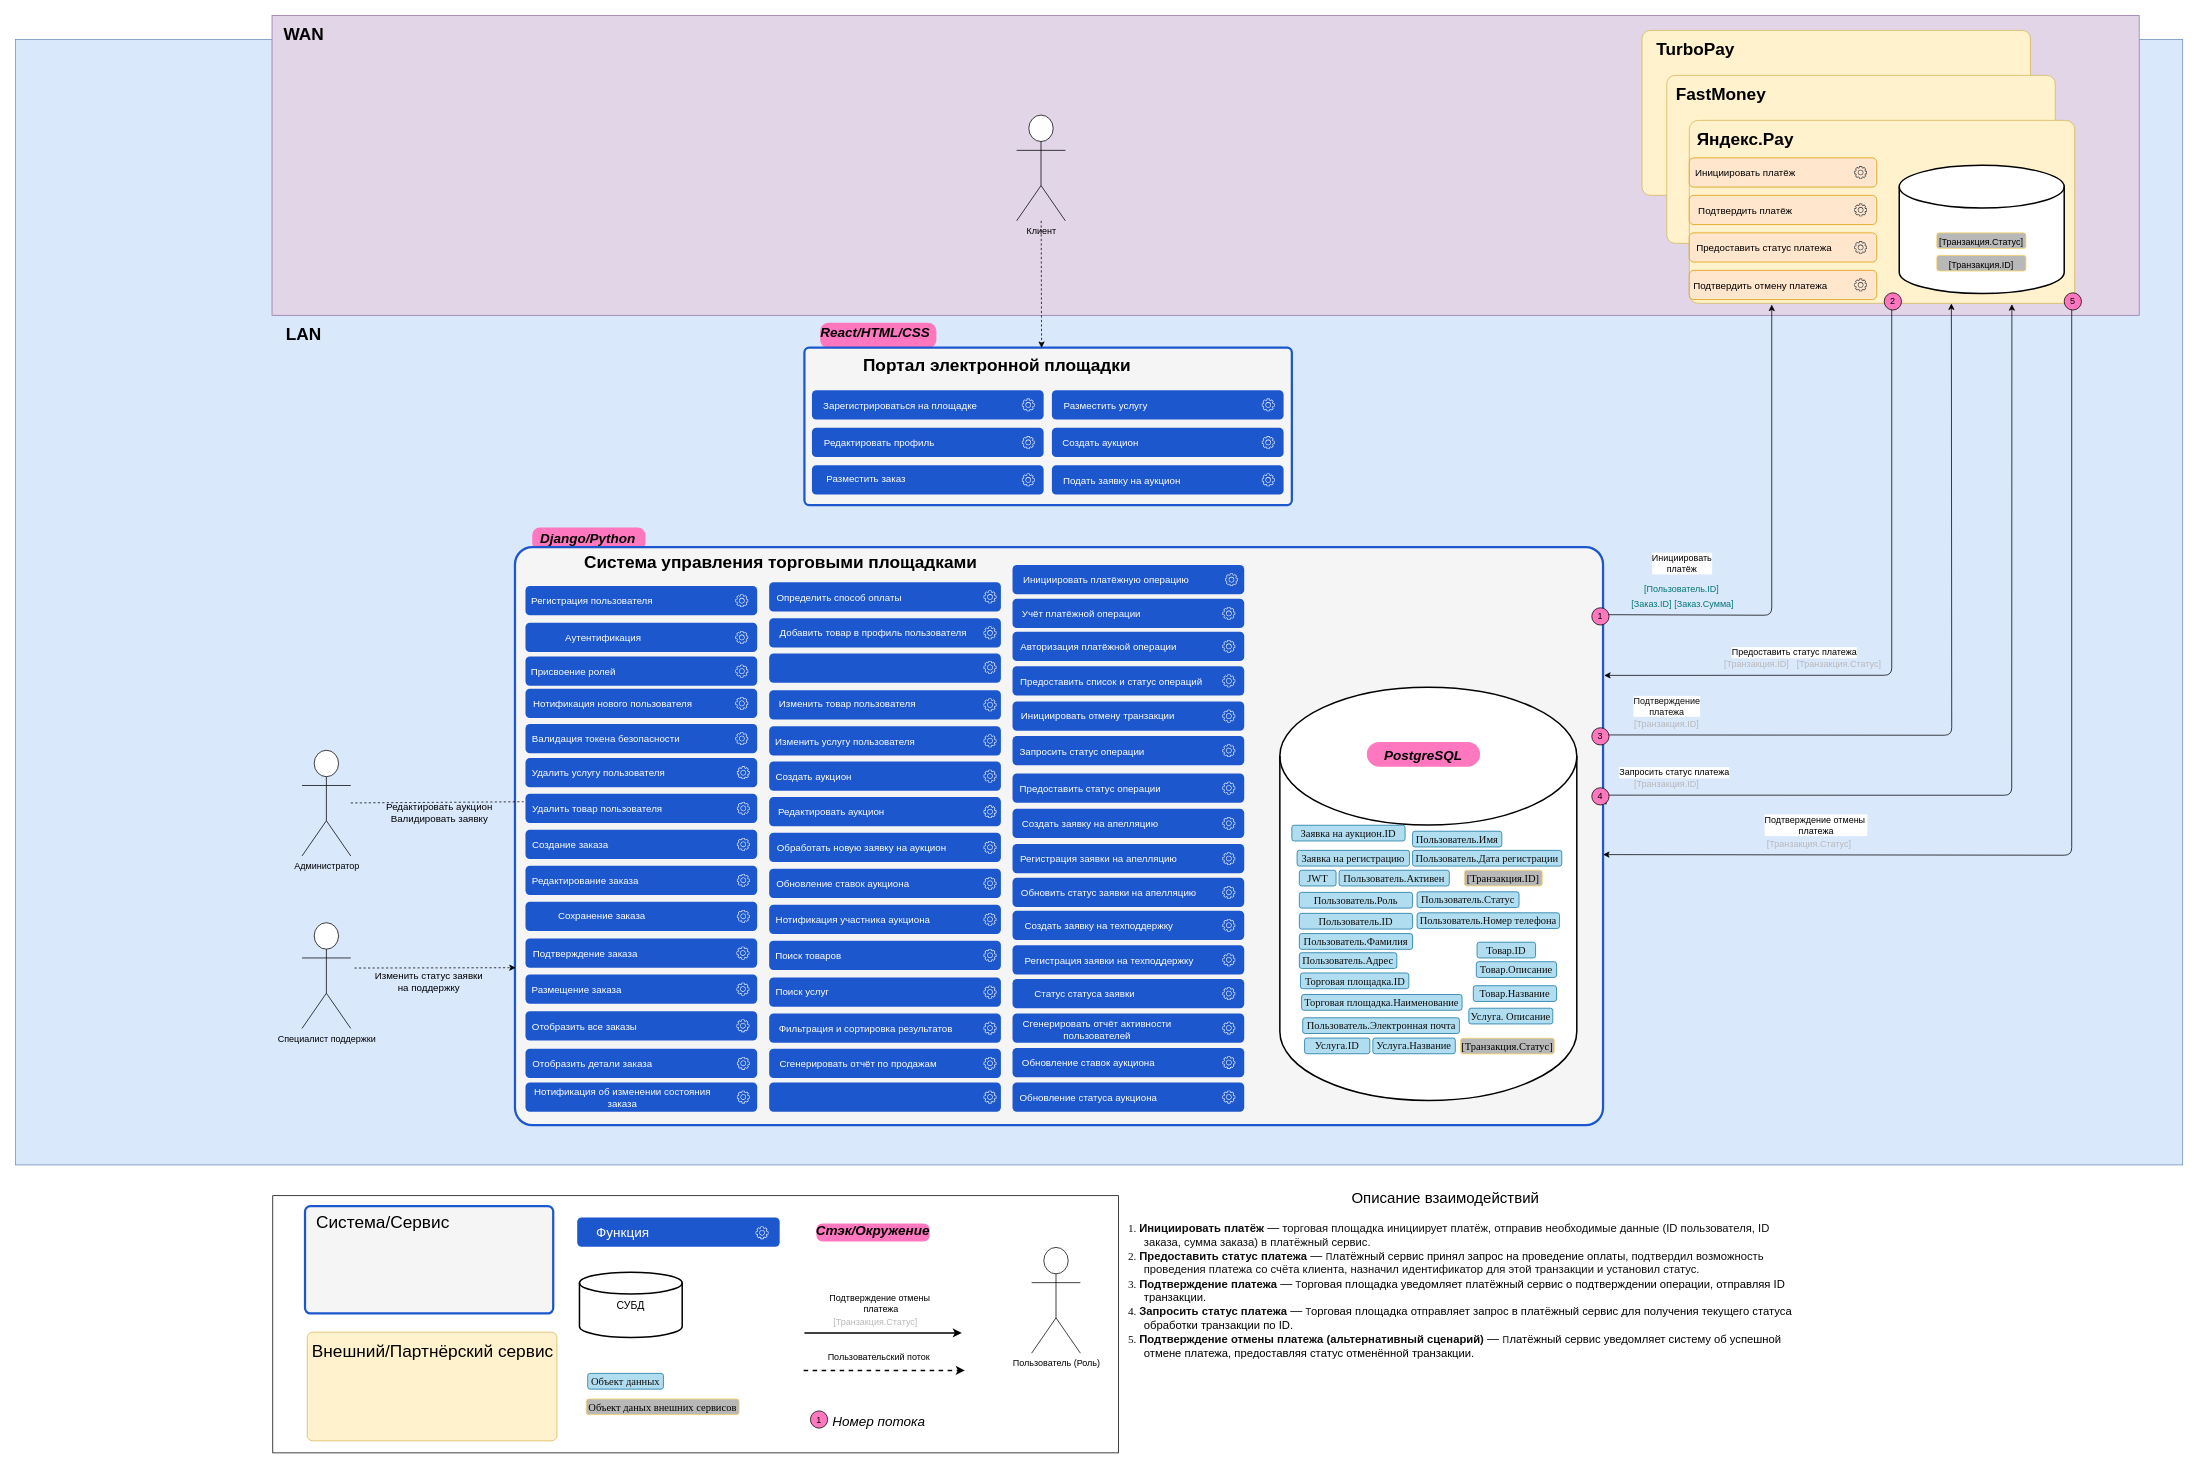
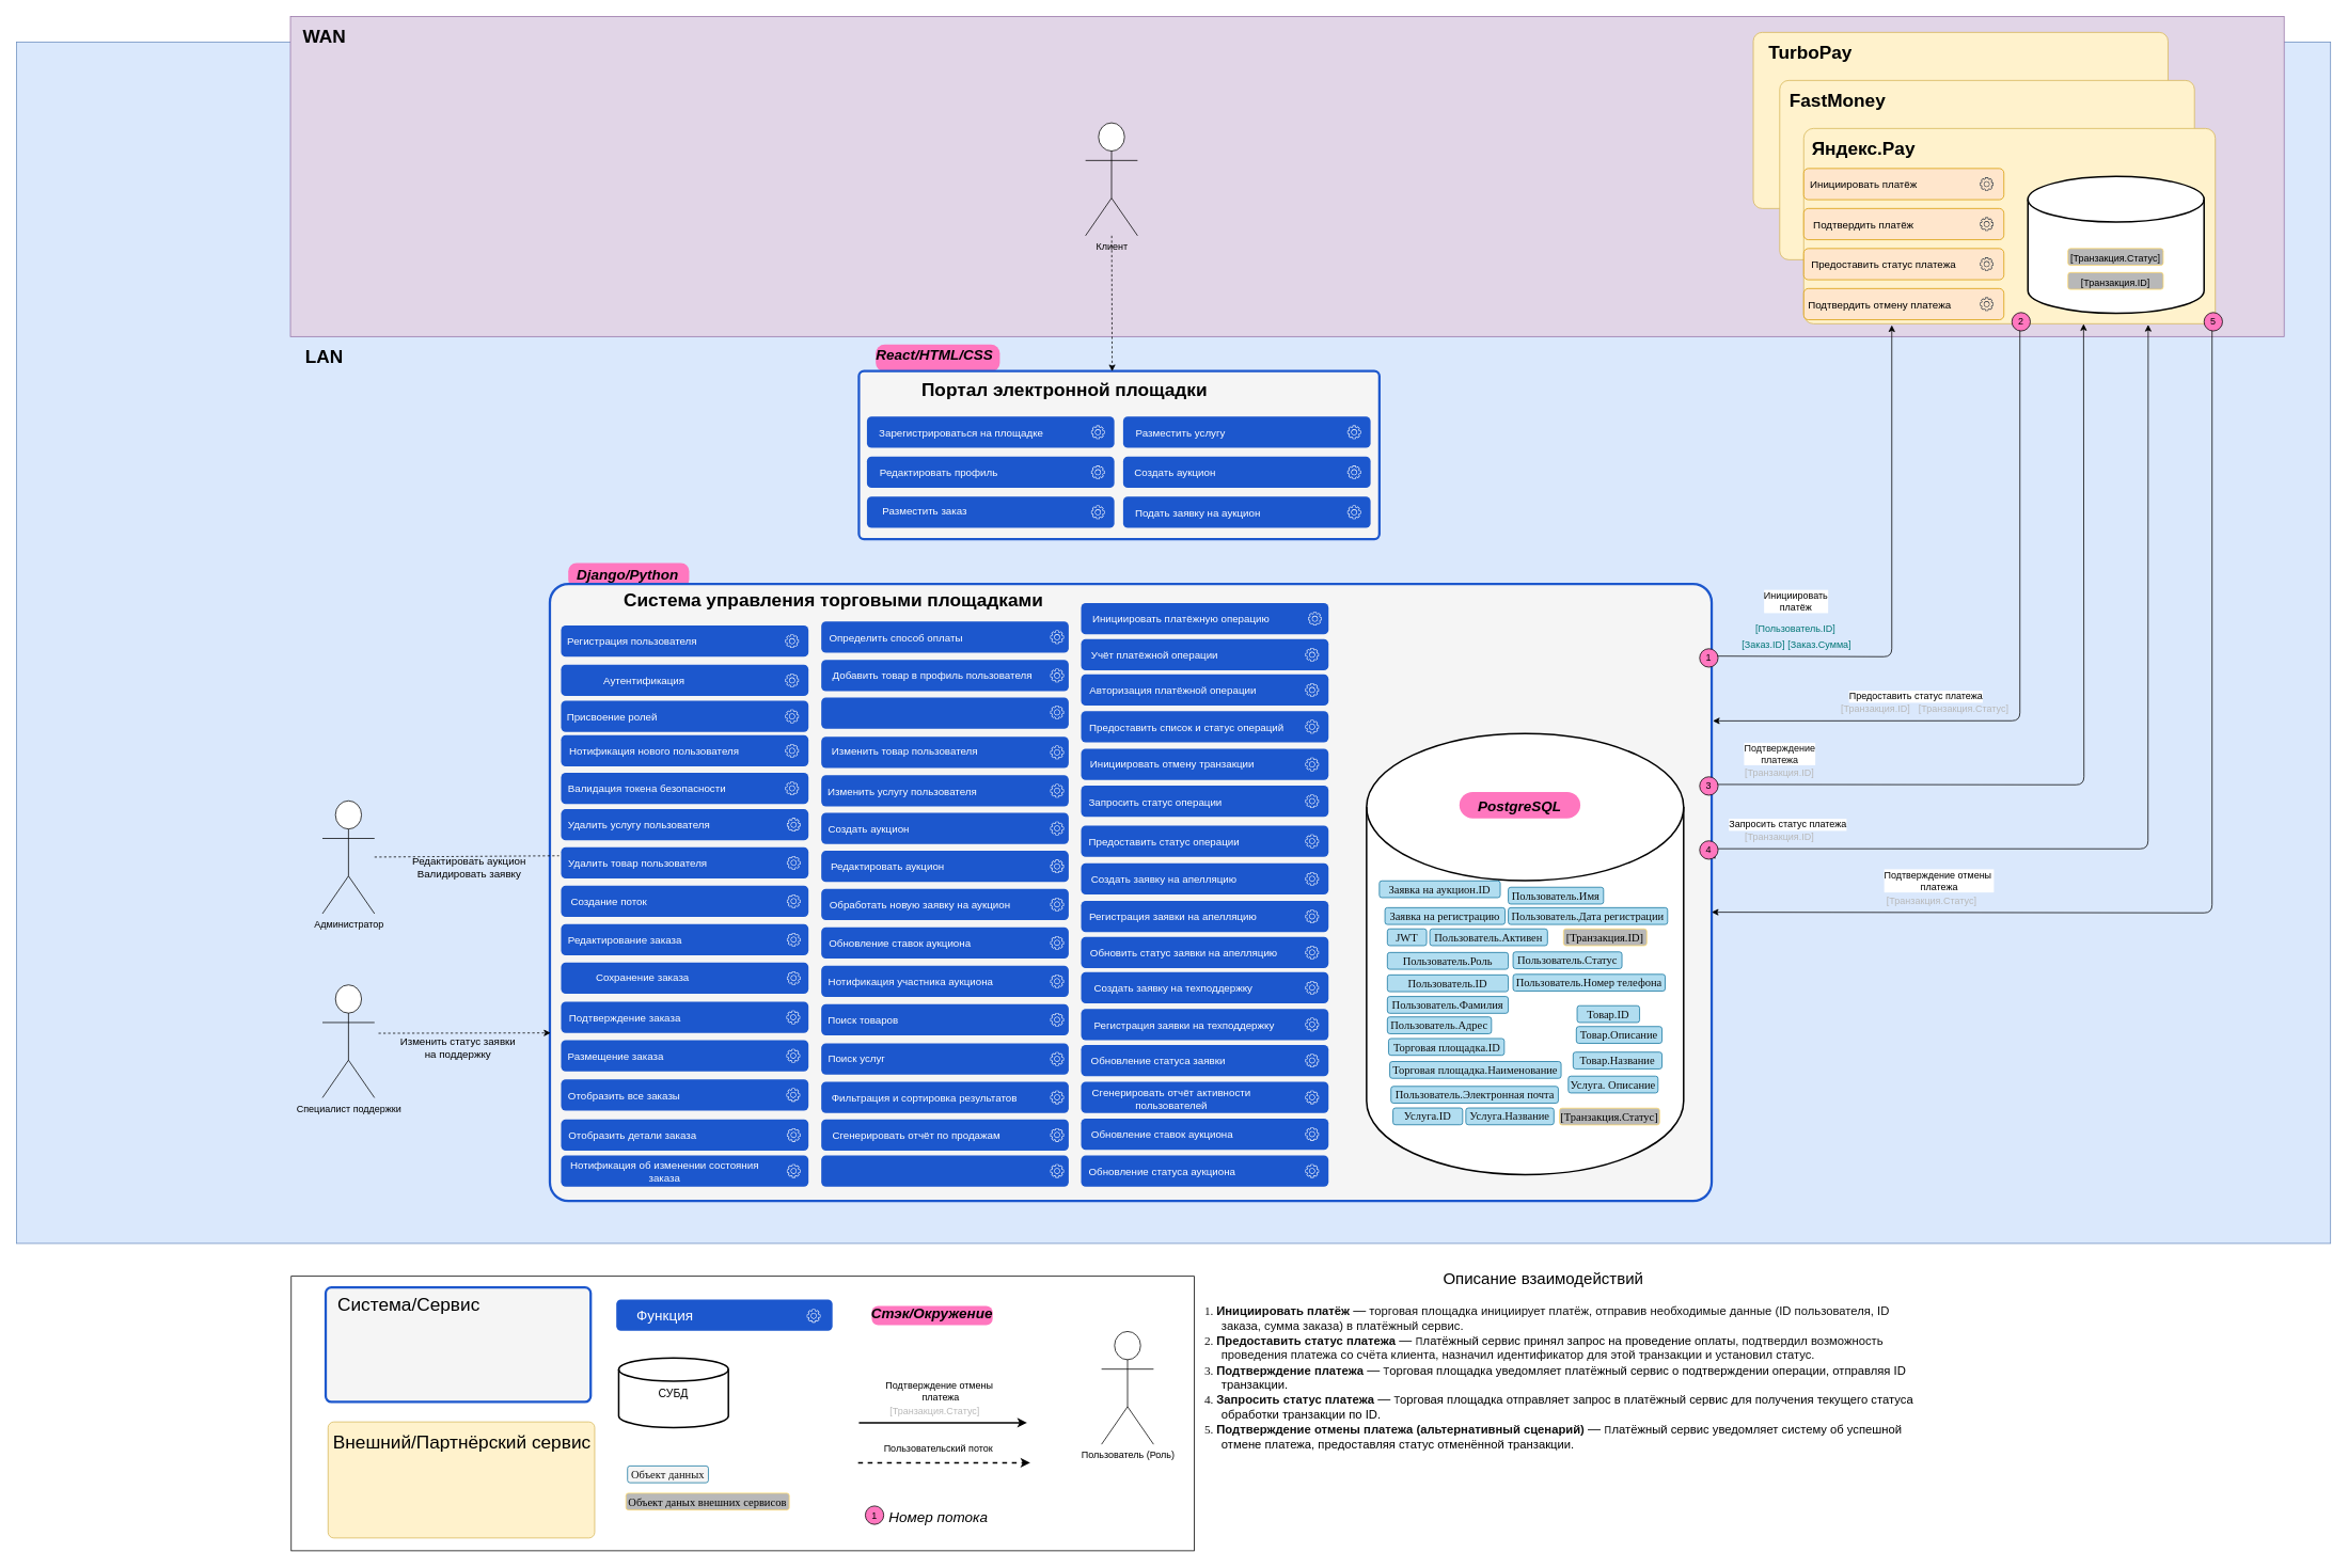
- <mxCell id="160" value="Создание заказа" style="text;html=1;align=center;verticalAlign=middle;whiteSpace=wrap;rounded=1;fontSize=13;fontColor=#FFFFFF;strokeColor=none;" vertex="1" parent="157"><mxGeometry x="5" y="4.5" width="110" height="30" as="geometry" /></mxCell>
+ <mxCell id="160" value="Создание поток" style="text;html=1;align=center;verticalAlign=middle;whiteSpace=wrap;rounded=1;fontSize=13;fontColor=#FFFFFF;strokeColor=none;" vertex="1" parent="157"><mxGeometry x="5" y="4.5" width="110" height="30" as="geometry" /></mxCell>
- <mxCell id="262" value="Статус статуса заявки" style="text;html=1;align=center;verticalAlign=middle;whiteSpace=wrap;rounded=1;fontSize=13;fontColor=#FFFFFF;strokeColor=none;" vertex="1" parent="259"><mxGeometry x="8" y="4" width="176" height="30" as="geometry" /></mxCell>
+ <mxCell id="262" value="Обновление статуса заявки" style="text;html=1;align=center;verticalAlign=middle;whiteSpace=wrap;rounded=1;fontSize=13;fontColor=#FFFFFF;strokeColor=none;" vertex="1" parent="259"><mxGeometry x="8" y="4" width="176" height="30" as="geometry" /></mxCell>
- <mxCell id="83" value="&lt;p style=&quot;margin: 0px 0px 0px 13px; text-indent: -13px; font-variant-numeric: normal; font-variant-east-asian: normal; font-variant-alternates: normal; font-kerning: auto; font-optical-sizing: auto; font-feature-settings: normal; font-variation-settings: normal; font-variant-position: normal; font-stretch: normal; font-size: 14px; line-height: normal; color: rgb(14, 14, 14); text-align: start;&quot; class=&quot;p1&quot;&gt;&lt;font face=&quot;Times New Roman&quot;&gt;Объект данных&lt;/font&gt;&lt;/p&gt;" style="rounded=1;whiteSpace=wrap;html=1;fillColor=#b1ddf0;strokeColor=#10739e;" vertex="1" parent="1"><mxGeometry x="783" y="1831" width="101" height="21" as="geometry" /></mxCell>
+ <mxCell id="83" value="&lt;p style=&quot;margin: 0px 0px 0px 13px; text-indent: -13px; font-variant-numeric: normal; font-variant-east-asian: normal; font-variant-alternates: normal; font-kerning: auto; font-optical-sizing: auto; font-feature-settings: normal; font-variation-settings: normal; font-variant-position: normal; font-stretch: normal; font-size: 14px; line-height: normal; color: rgb(14, 14, 14); text-align: start;&quot; class=&quot;p1&quot;&gt;&lt;font face=&quot;Times New Roman&quot;&gt;Объект данных&lt;/font&gt;&lt;/p&gt;" style="rounded=1;whiteSpace=wrap;html=1;fillColor=#f5f5f5;strokeColor=#10739e;" vertex="1" parent="1"><mxGeometry x="783" y="1831" width="101" height="21" as="geometry" /></mxCell>
